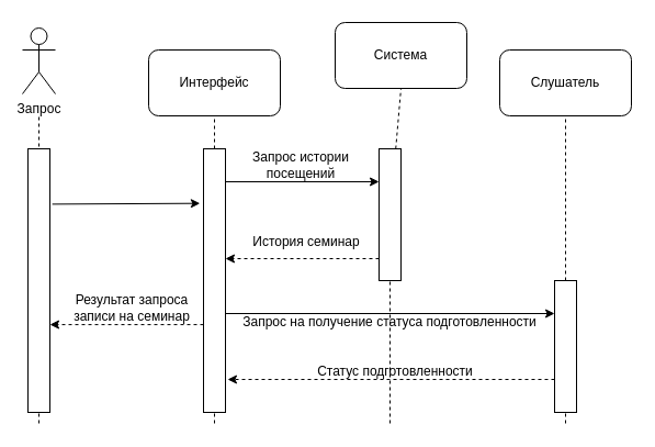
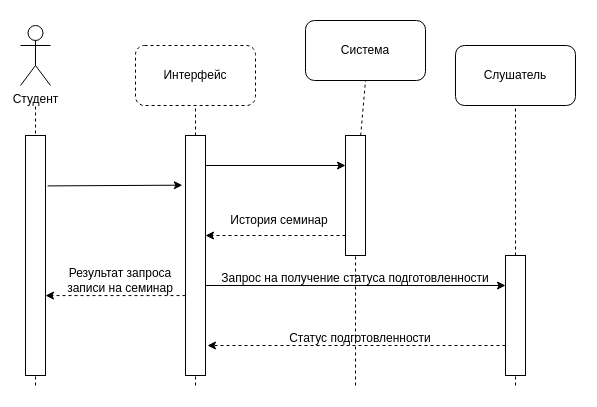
- <mxCell id="13" value="Интерфейс" style="rounded=1;whiteSpace=wrap;html=1;" vertex="1" parent="1"><mxGeometry x="135" y="45" width="120" height="60" as="geometry" /></mxCell>
+ <mxCell id="13" value="Интерфейс" style="rounded=1;whiteSpace=wrap;html=1;dashed=1;" vertex="1" parent="1"><mxGeometry x="135" y="45" width="120" height="60" as="geometry" /></mxCell>
- <mxCell id="2" value="&lt;div&gt;Запрос&lt;/div&gt;" style="shape=umlActor;verticalLabelPosition=bottom;verticalAlign=top;html=1;outlineConnect=0;" vertex="1" parent="1"><mxGeometry x="20" y="25" width="30" height="60" as="geometry" /></mxCell>
+ <mxCell id="2" value="&lt;div&gt;Студент&lt;/div&gt;" style="shape=umlActor;verticalLabelPosition=bottom;verticalAlign=top;html=1;outlineConnect=0;" vertex="1" parent="1"><mxGeometry x="20" y="25" width="30" height="60" as="geometry" /></mxCell>
- <mxCell id="23" value="Запрос истории посещений" style="text;html=1;align=center;verticalAlign=middle;whiteSpace=wrap;rounded=0;" vertex="1" parent="1"><mxGeometry x="218.5" y="135" width="110" height="30" as="geometry" /></mxCell>
- <mxCell id="25" value="Запрос на получение статуса подготовленности" style="text;html=1;align=center;verticalAlign=middle;whiteSpace=wrap;rounded=0;" vertex="1" parent="1"><mxGeometry x="220" y="278" width="270" height="30" as="geometry" /></mxCell>
+ <mxCell id="25" value="Запрос на получение статуса подготовленности" style="text;html=1;align=center;verticalAlign=middle;whiteSpace=wrap;rounded=0;" vertex="1" parent="1"><mxGeometry x="220" y="263" width="270" height="30" as="geometry" /></mxCell>
